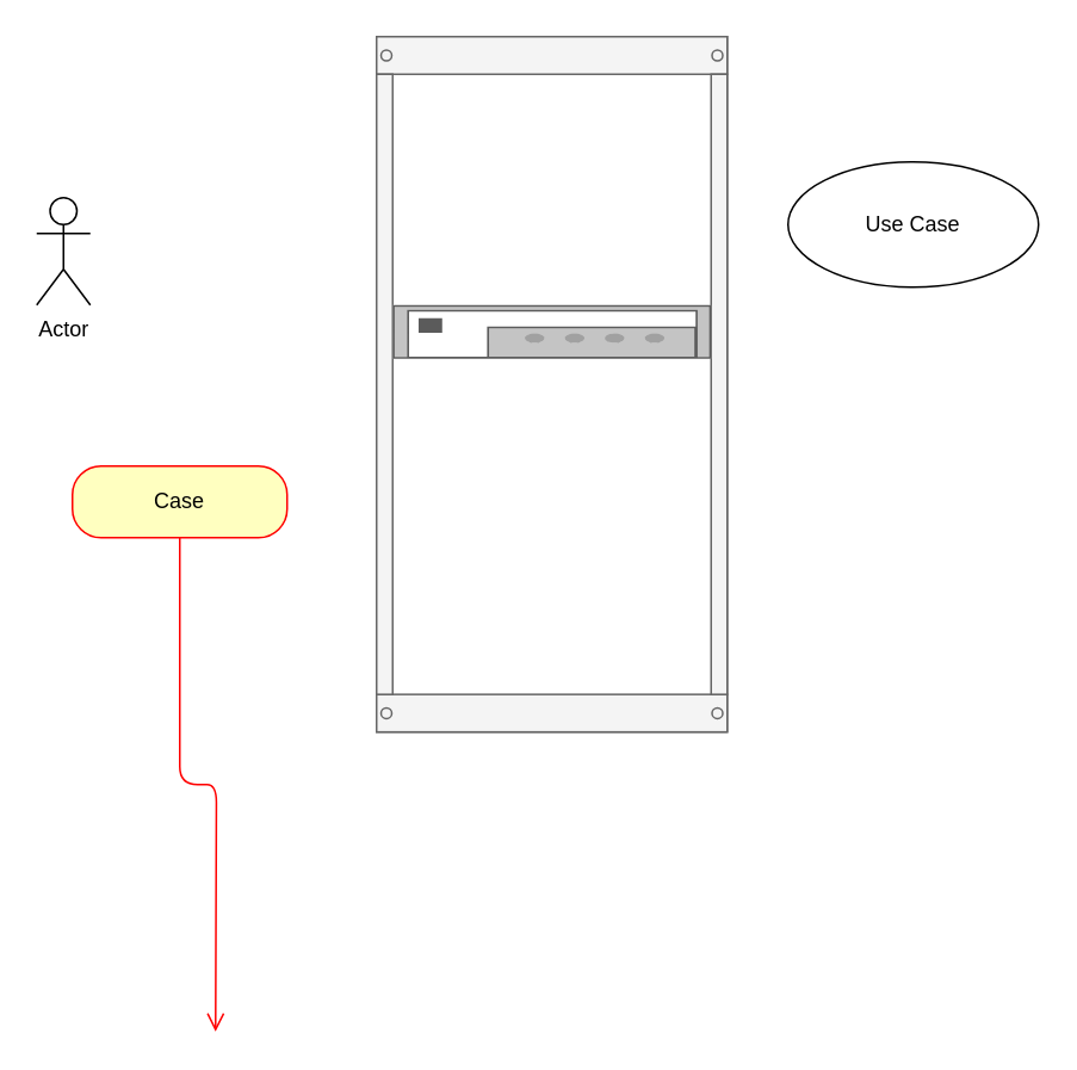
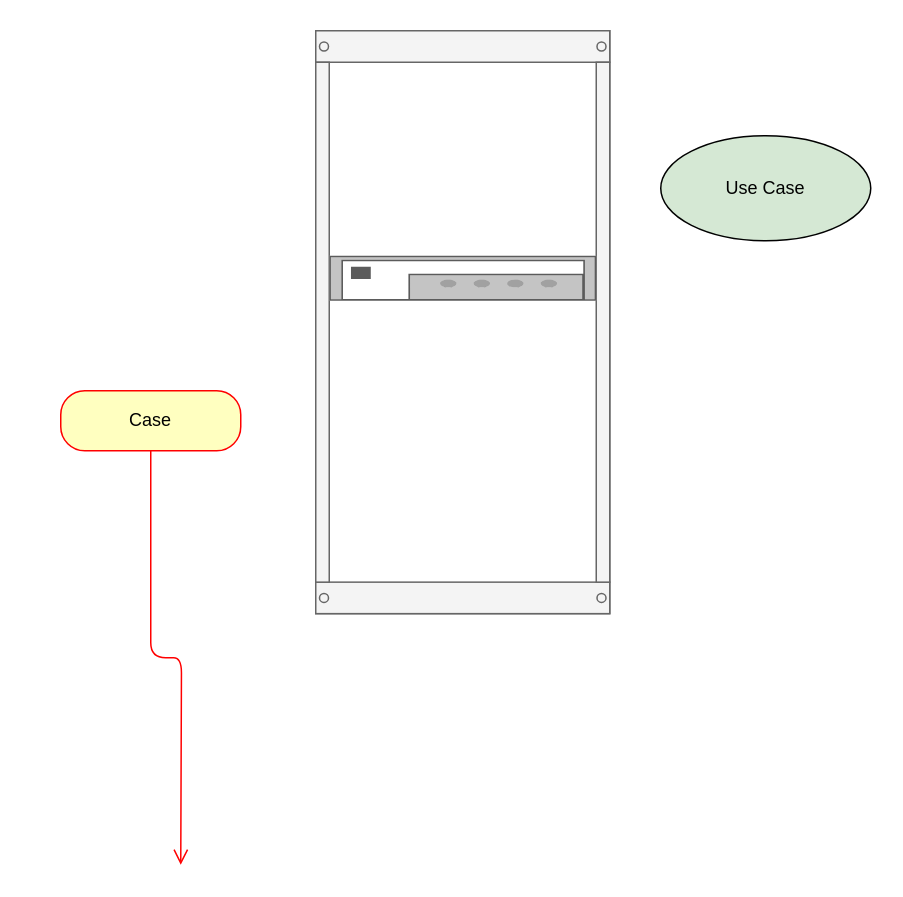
- <mxCell id="7" value="Use Case" style="ellipse;whiteSpace=wrap;html=1;" parent="1" vertex="1"><mxGeometry x="440" y="90" width="140" height="70" as="geometry" /></mxCell>
+ <mxCell id="7" value="Use Case" style="ellipse;whiteSpace=wrap;html=1;fillColor=#d5e8d4;" parent="1" vertex="1"><mxGeometry x="440" y="90" width="140" height="70" as="geometry" /></mxCell>
- <mxCell id="4" value="Actor" style="shape=umlActor;verticalLabelPosition=bottom;verticalAlign=top;html=1;" parent="1" vertex="1"><mxGeometry x="20" y="110" width="30" height="60" as="geometry" /></mxCell>
